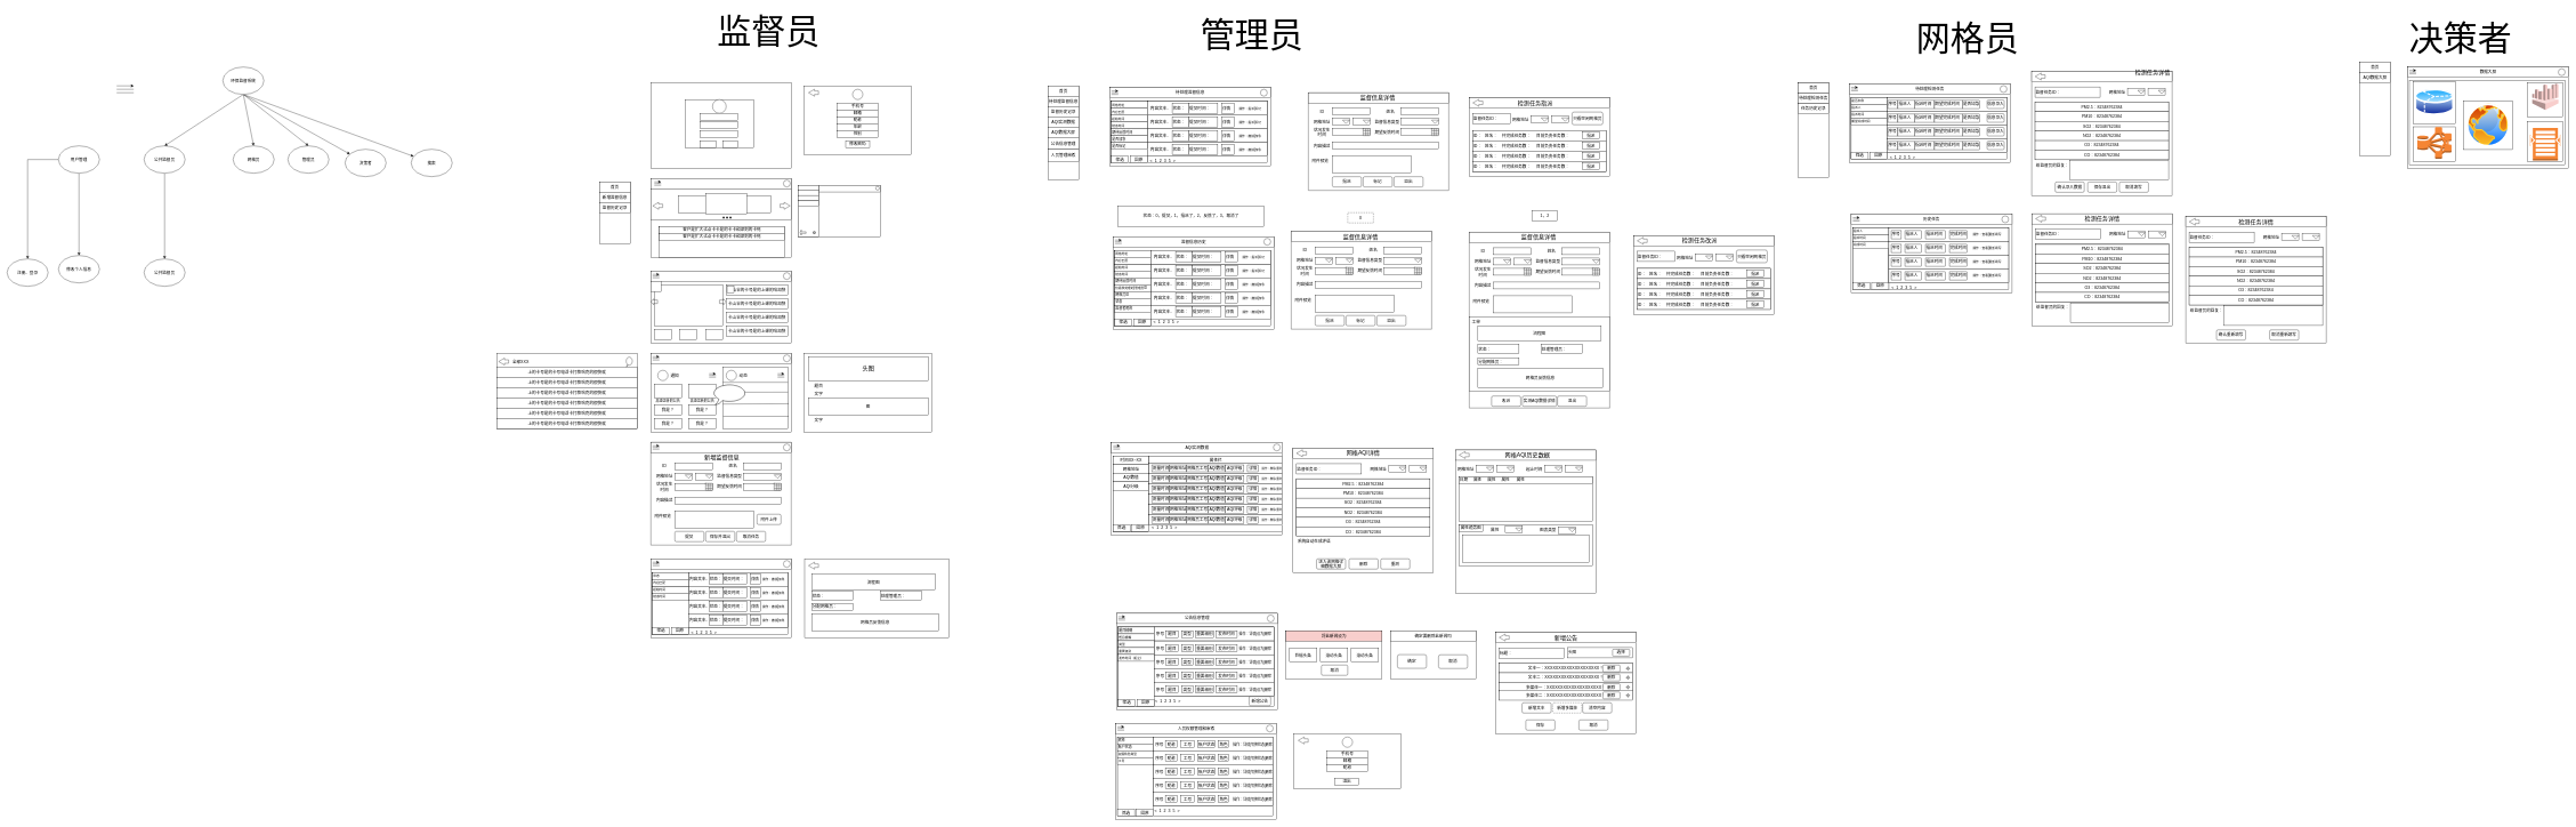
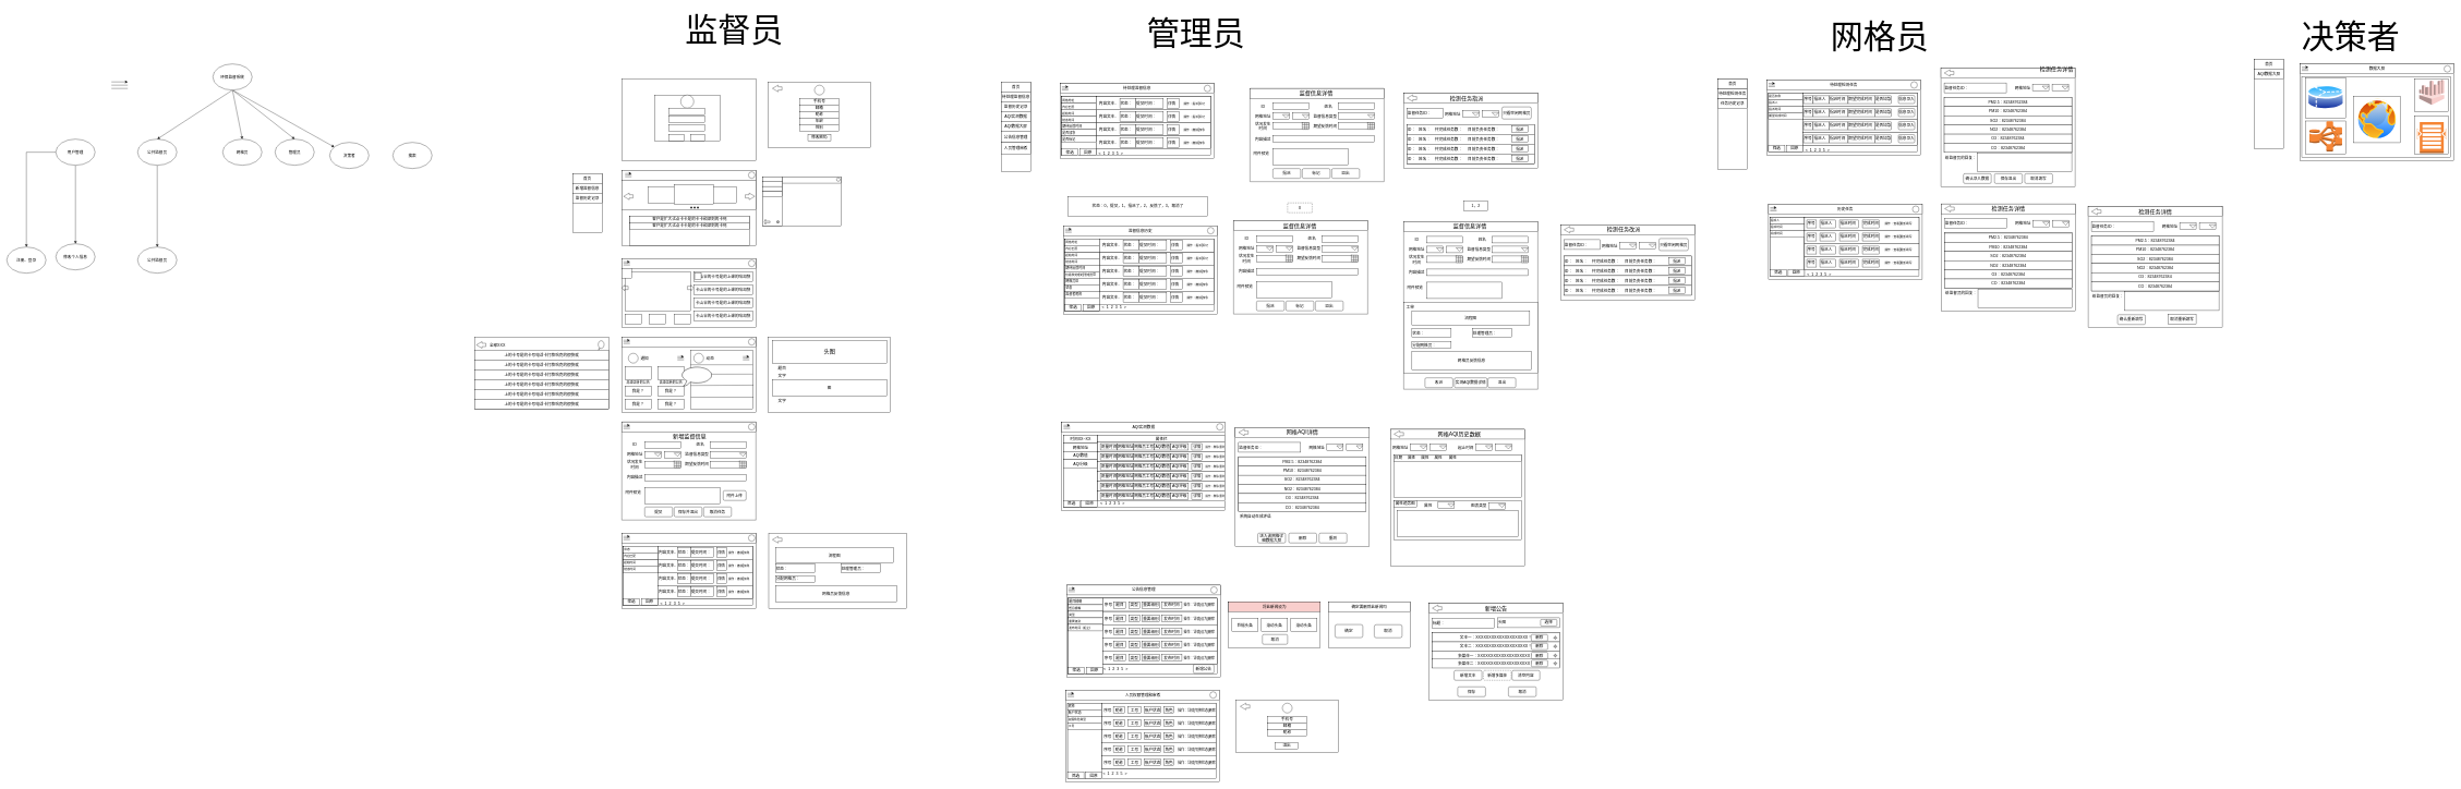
- <mxCell id="7" style="rounded=0;orthogonalLoop=1;jettySize=auto;html=1;exitX=0.5;exitY=1;exitDx=0;exitDy=0;" parent="1" source="8" target="17" edge="1"><mxGeometry relative="1" as="geometry"><mxPoint x="1260" y="415" as="targetPoint" /></mxGeometry></mxCell>
- <mxCell id="1012" value="取消重新填写" style="rounded=1;whiteSpace=wrap;html=1;" vertex="1" parent="1"><mxGeometry x="6627" y="961.88" width="85" height="30" as="geometry" /></mxCell>
+ <mxCell id="1012" value="取消重新填写" style="whiteSpace=wrap;html=1;rounded=0;" vertex="1" parent="1"><mxGeometry x="6627" y="961.88" width="85" height="30" as="geometry" /></mxCell>
